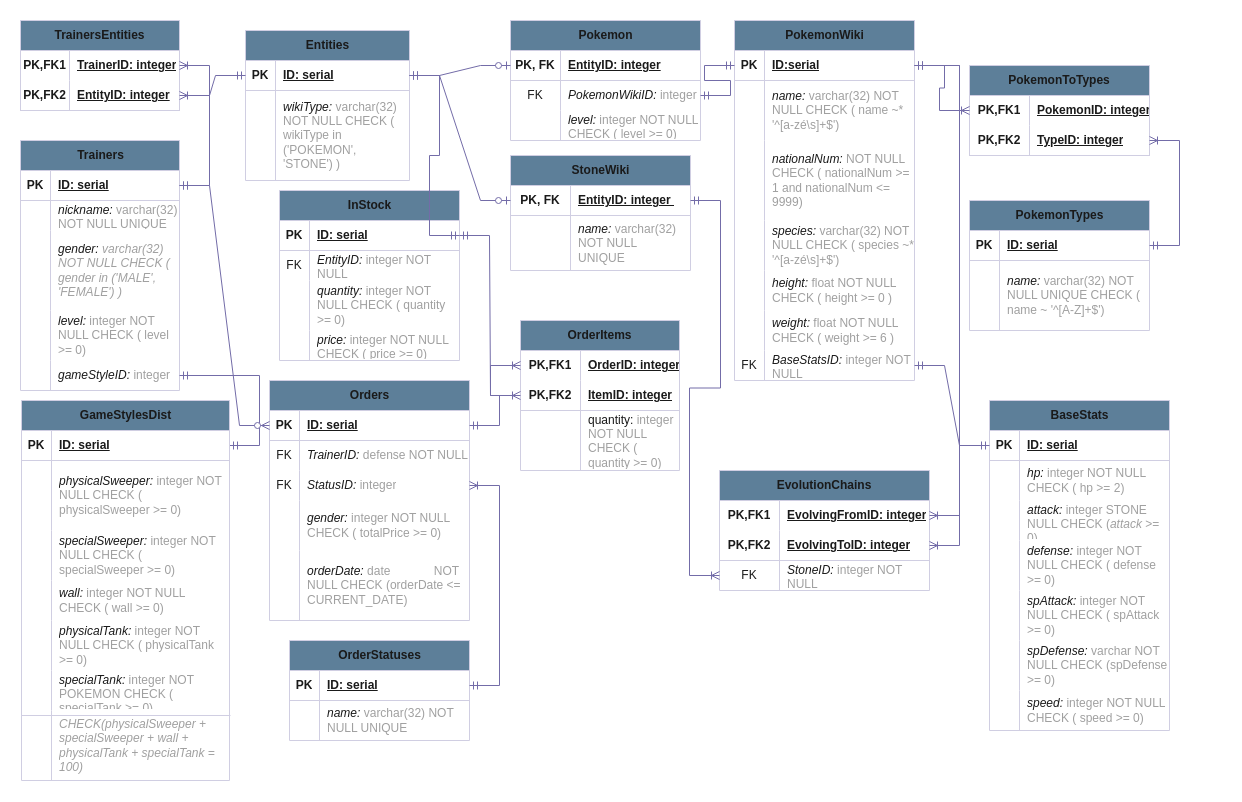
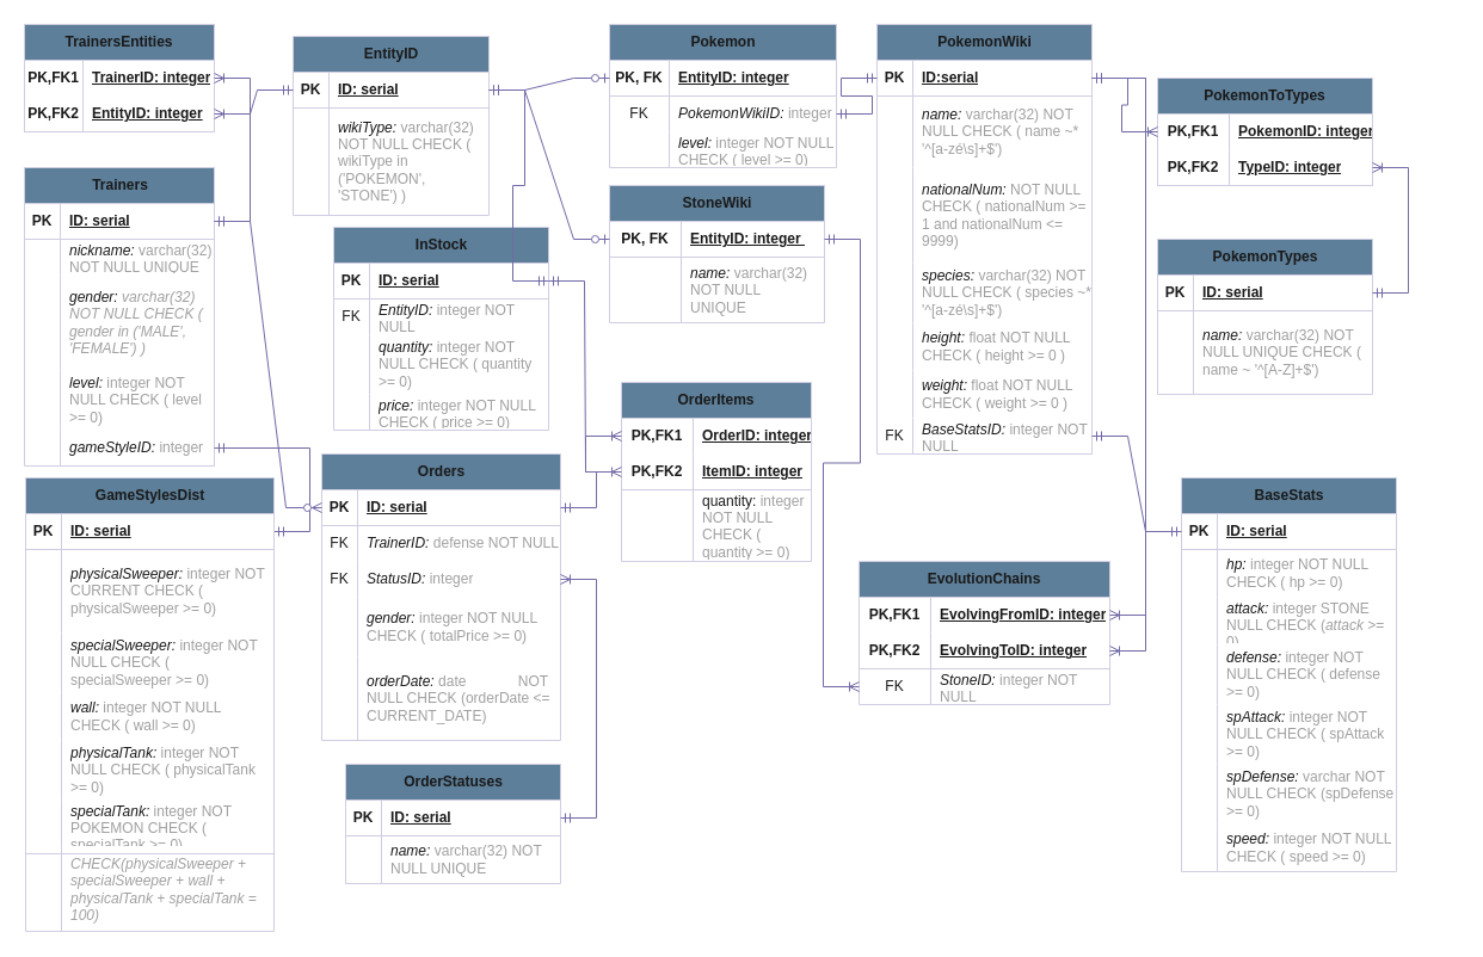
- <mxCell id="2" value="Entities" style="shape=table;startSize=30;container=1;collapsible=1;childLayout=tableLayout;fixedRows=1;rowLines=0;fontStyle=1;align=center;resizeLast=1;html=1;labelBackgroundColor=none;fillColor=#5D7F99;strokeColor=#D0CEE2;fontColor=#1A1A1A;" parent="1" vertex="1"><mxGeometry x="245" y="30" width="164" height="150" as="geometry" /></mxCell>
+ <mxCell id="2" value="EntityID" style="shape=table;startSize=30;container=1;collapsible=1;childLayout=tableLayout;fixedRows=1;rowLines=0;fontStyle=1;align=center;resizeLast=1;html=1;labelBackgroundColor=none;fillColor=#5D7F99;strokeColor=#D0CEE2;fontColor=#1A1A1A;" parent="1" vertex="1"><mxGeometry x="245" y="30" width="164" height="150" as="geometry" /></mxCell>
- <mxCell id="27" value="&lt;i&gt;weight: &lt;/i&gt;&lt;font color=&quot;#a0a0a0&quot;&gt;float&amp;nbsp;NOT NULL CHECK ( weight &amp;gt;= 6 )&lt;/font&gt;" style="shape=partialRectangle;connectable=0;fillColor=none;top=0;left=0;bottom=0;right=0;align=left;spacingLeft=6;overflow=hidden;whiteSpace=wrap;html=1;labelBackgroundColor=none;strokeColor=#D0CEE2;fontColor=#1A1A1A;" parent="25" vertex="1"><mxGeometry x="30" width="150" height="40" as="geometry"><mxRectangle width="150" height="40" as="alternateBounds" /></mxGeometry></mxCell>
+ <mxCell id="27" value="&lt;i&gt;weight: &lt;/i&gt;&lt;font color=&quot;#a0a0a0&quot;&gt;float&amp;nbsp;NOT NULL CHECK ( weight &amp;gt;= 0 )&lt;/font&gt;" style="shape=partialRectangle;connectable=0;fillColor=none;top=0;left=0;bottom=0;right=0;align=left;spacingLeft=6;overflow=hidden;whiteSpace=wrap;html=1;labelBackgroundColor=none;strokeColor=#D0CEE2;fontColor=#1A1A1A;" parent="25" vertex="1"><mxGeometry x="30" width="150" height="40" as="geometry"><mxRectangle width="150" height="40" as="alternateBounds" /></mxGeometry></mxCell>
- <mxCell id="63" value="&lt;i&gt;hp:&amp;nbsp;&lt;/i&gt;&lt;font color=&quot;#a0a0a0&quot;&gt;integer NOT NULL CHECK ( hp &amp;gt;= 2)&lt;/font&gt;" style="shape=partialRectangle;connectable=0;fillColor=none;top=0;left=0;bottom=0;right=0;align=left;spacingLeft=6;overflow=hidden;whiteSpace=wrap;html=1;labelBackgroundColor=none;strokeColor=#D0CEE2;fontColor=#1A1A1A;" parent="61" vertex="1"><mxGeometry x="30" width="150" height="40" as="geometry"><mxRectangle width="150" height="40" as="alternateBounds" /></mxGeometry></mxCell>
+ <mxCell id="63" value="&lt;i&gt;hp:&amp;nbsp;&lt;/i&gt;&lt;font color=&quot;#a0a0a0&quot;&gt;integer NOT NULL CHECK ( hp &amp;gt;= 0)&lt;/font&gt;" style="shape=partialRectangle;connectable=0;fillColor=none;top=0;left=0;bottom=0;right=0;align=left;spacingLeft=6;overflow=hidden;whiteSpace=wrap;html=1;labelBackgroundColor=none;strokeColor=#D0CEE2;fontColor=#1A1A1A;" parent="61" vertex="1"><mxGeometry x="30" width="150" height="40" as="geometry"><mxRectangle width="150" height="40" as="alternateBounds" /></mxGeometry></mxCell>
- <mxCell id="185" value="&lt;i&gt;physicalSweeper:&lt;/i&gt;&amp;nbsp;&lt;font color=&quot;#a0a0a0&quot;&gt;integer NOT NULL CHECK ( physicalSweeper &amp;gt;= 0)&lt;/font&gt;" style="shape=partialRectangle;connectable=0;fillColor=none;top=0;left=0;bottom=0;right=0;align=left;spacingLeft=6;overflow=hidden;whiteSpace=wrap;html=1;labelBackgroundColor=none;strokeColor=#D0CEE2;fontColor=#1A1A1A;" parent="183" vertex="1"><mxGeometry x="30" width="178" height="70" as="geometry"><mxRectangle width="178" height="70" as="alternateBounds" /></mxGeometry></mxCell>
+ <mxCell id="185" value="&lt;i&gt;physicalSweeper:&lt;/i&gt;&amp;nbsp;&lt;font color=&quot;#a0a0a0&quot;&gt;integer NOT CURRENT CHECK ( physicalSweeper &amp;gt;= 0)&lt;/font&gt;" style="shape=partialRectangle;connectable=0;fillColor=none;top=0;left=0;bottom=0;right=0;align=left;spacingLeft=6;overflow=hidden;whiteSpace=wrap;html=1;labelBackgroundColor=none;strokeColor=#D0CEE2;fontColor=#1A1A1A;" parent="183" vertex="1"><mxGeometry x="30" width="178" height="70" as="geometry"><mxRectangle width="178" height="70" as="alternateBounds" /></mxGeometry></mxCell>
